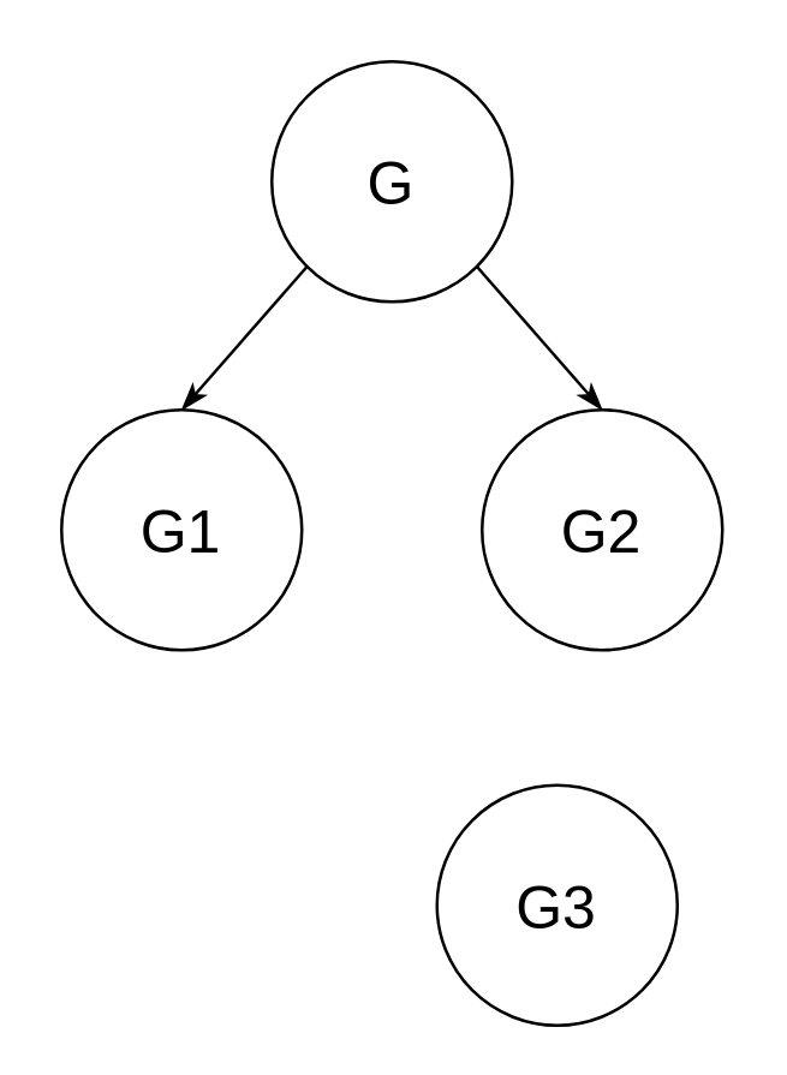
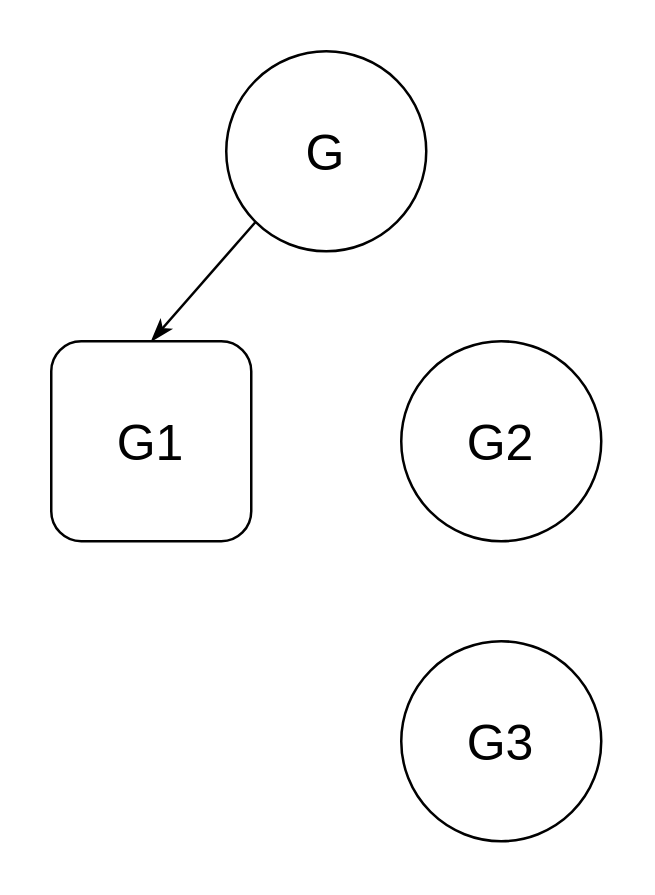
- <mxCell id="3" style="edgeStyle=none;rounded=0;orthogonalLoop=1;jettySize=auto;html=1;exitX=1;exitY=1;exitDx=0;exitDy=0;entryX=0.5;entryY=0;entryDx=0;entryDy=0;endArrow=classicThin;endFill=1;fontSize=20;" edge="1" parent="1" source="4" target="6"><mxGeometry relative="1" as="geometry" /></mxCell>
- <mxCell id="5" value="G1" style="ellipse;whiteSpace=wrap;html=1;aspect=fixed;fontSize=20;" vertex="1" parent="1"><mxGeometry x="20" y="136" width="80" height="80" as="geometry" /></mxCell>
+ <mxCell id="5" value="G1" style="whiteSpace=wrap;html=1;aspect=fixed;fontSize=20;rounded=1;" vertex="1" parent="1"><mxGeometry x="20" y="136" width="80" height="80" as="geometry" /></mxCell>
- <mxCell id="7" value="G3" style="ellipse;whiteSpace=wrap;html=1;aspect=fixed;fontSize=20;" vertex="1" parent="1"><mxGeometry x="145" y="261" width="80" height="80" as="geometry" /></mxCell>
+ <mxCell id="7" value="G3" style="ellipse;whiteSpace=wrap;html=1;aspect=fixed;fontSize=20;" vertex="1" parent="1"><mxGeometry x="160" y="256" width="80" height="80" as="geometry" /></mxCell>
